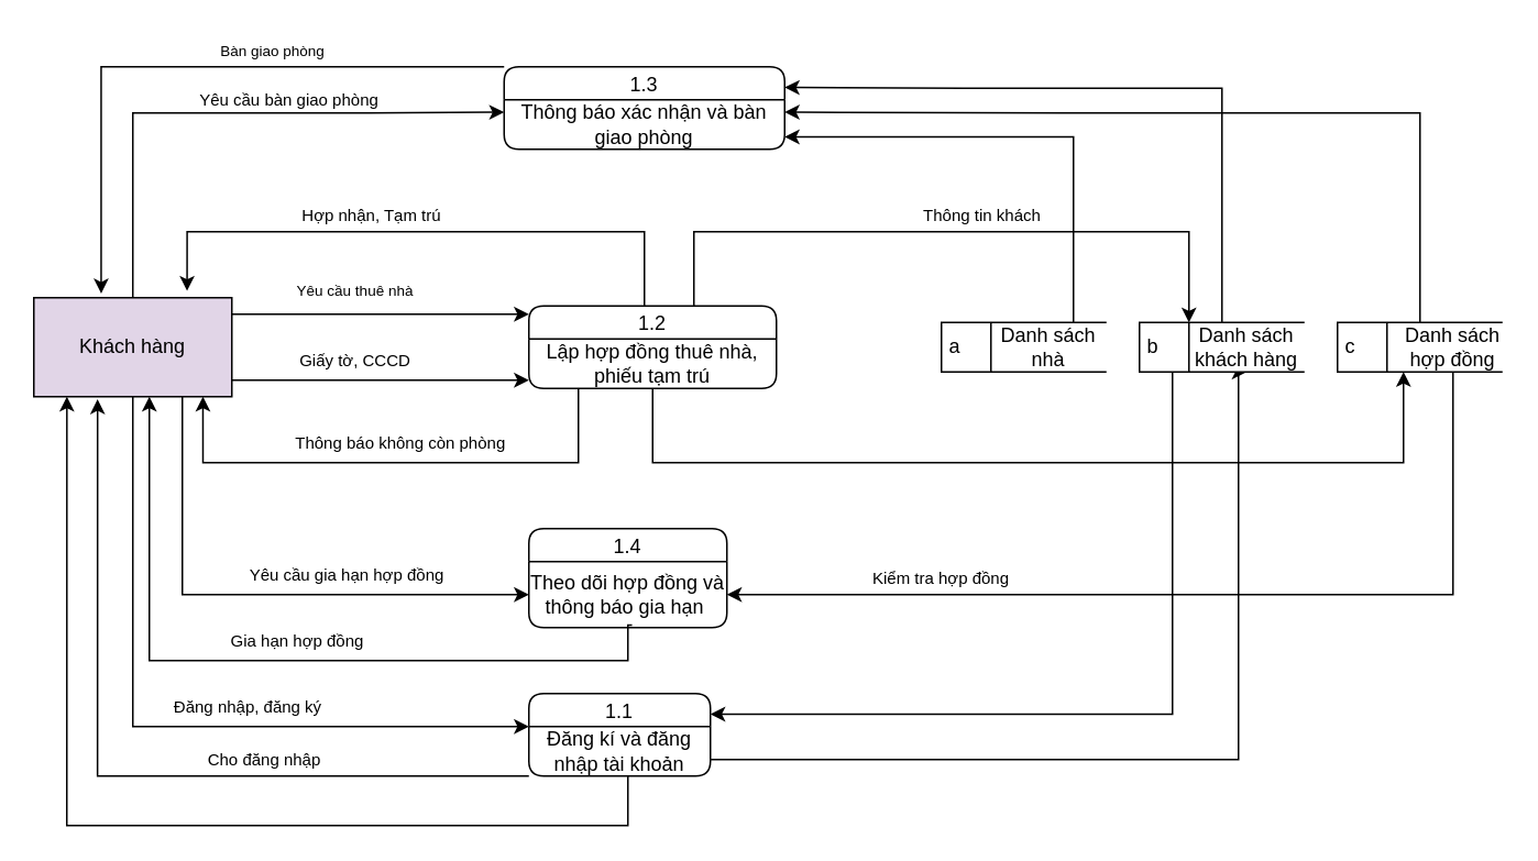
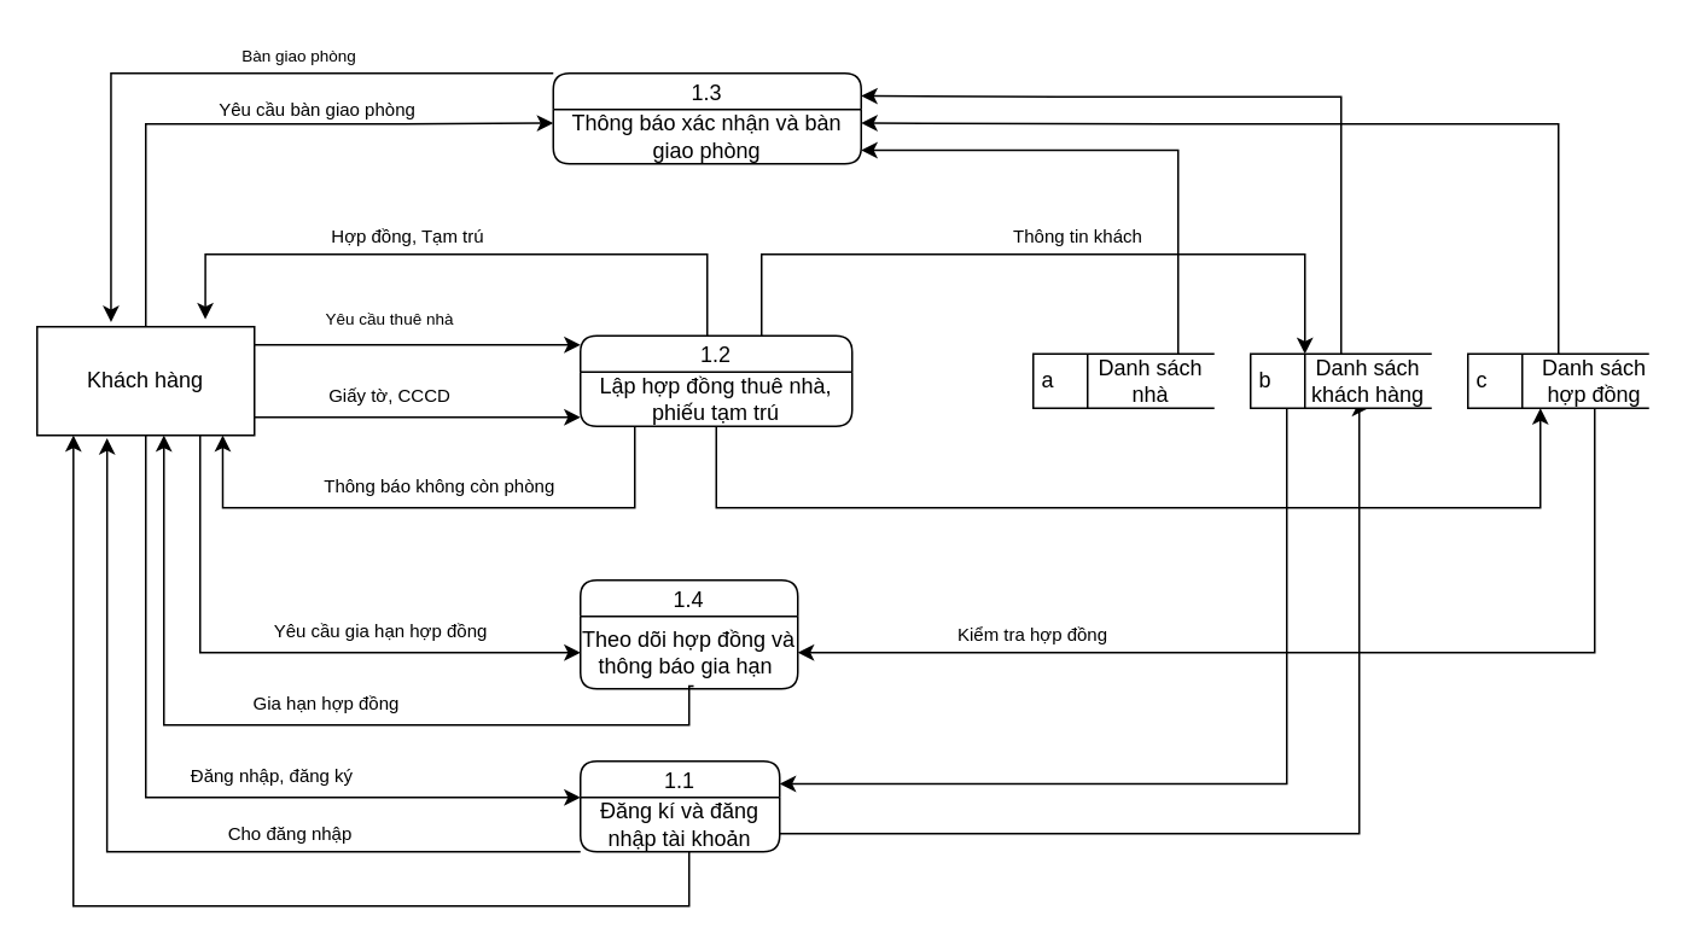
- <mxCell id="37" value="&lt;font size=&quot;1&quot;&gt;Hợp nhận, Tạm trú&lt;/font&gt;" style="text;html=1;align=center;verticalAlign=middle;whiteSpace=wrap;rounded=0;" parent="1" vertex="1"><mxGeometry x="160" y="120" width="130" height="20" as="geometry" /></mxCell>
+ <mxCell id="37" value="&lt;font size=&quot;1&quot;&gt;Hợp đồng, Tạm trú&lt;/font&gt;" style="text;html=1;align=center;verticalAlign=middle;whiteSpace=wrap;rounded=0;" parent="1" vertex="1"><mxGeometry x="160" y="120" width="130" height="20" as="geometry" /></mxCell>
- <mxCell id="7" value="Khách hàng" style="rounded=0;whiteSpace=wrap;html=1;fillColor=#e1d5e7;" parent="1" vertex="1"><mxGeometry x="20" y="180" width="120" height="60" as="geometry" /></mxCell>
+ <mxCell id="7" value="Khách hàng" style="rounded=0;whiteSpace=wrap;html=1;" parent="1" vertex="1"><mxGeometry x="20" y="180" width="120" height="60" as="geometry" /></mxCell>
